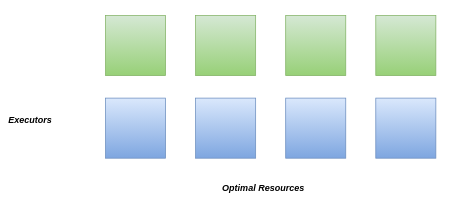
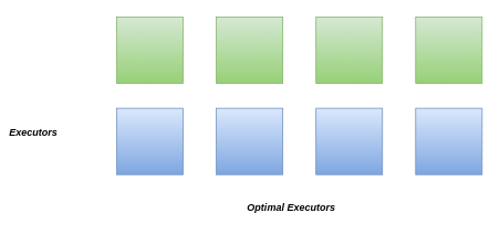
- <mxCell id="9" value="Optimal Resources" style="text;html=1;strokeColor=none;fillColor=none;align=center;verticalAlign=middle;whiteSpace=wrap;rounded=0;strokeWidth=7;fontStyle=3" vertex="1" parent="1"><mxGeometry x="281" y="240" width="139" height="20" as="geometry" /></mxCell>
+ <mxCell id="9" value="Optimal Executors" style="text;html=1;strokeColor=none;fillColor=none;align=center;verticalAlign=middle;whiteSpace=wrap;rounded=0;strokeWidth=7;fontStyle=3" vertex="1" parent="1"><mxGeometry x="281" y="240" width="139" height="20" as="geometry" /></mxCell>
